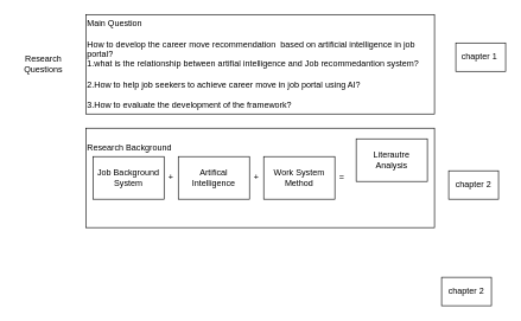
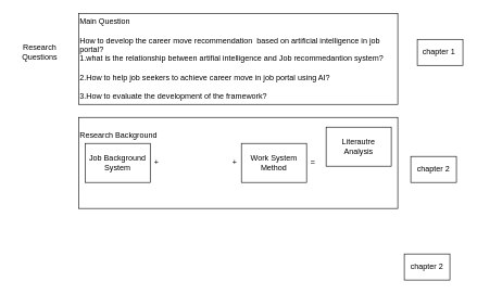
- <mxCell id="3" value="Research&lt;br&gt;Questions" style="text;html=1;align=center;verticalAlign=middle;resizable=0;points=[];autosize=1;strokeColor=none;fillColor=none;" parent="1" vertex="1"><mxGeometry x="20" y="70" width="80" height="40" as="geometry" /></mxCell>
+ <mxCell id="3" value="Research&lt;br&gt;Questions" style="text;html=1;align=center;verticalAlign=middle;resizable=0;points=[];autosize=1;strokeColor=none;fillColor=none;" parent="1" vertex="1"><mxGeometry x="20" y="60" width="80" height="40" as="geometry" /></mxCell>
- <mxCell id="9" value="Artifical Intelligence" style="rounded=0;whiteSpace=wrap;html=1;" vertex="1" parent="1"><mxGeometry x="250" y="220" width="100" height="60" as="geometry" /></mxCell>
